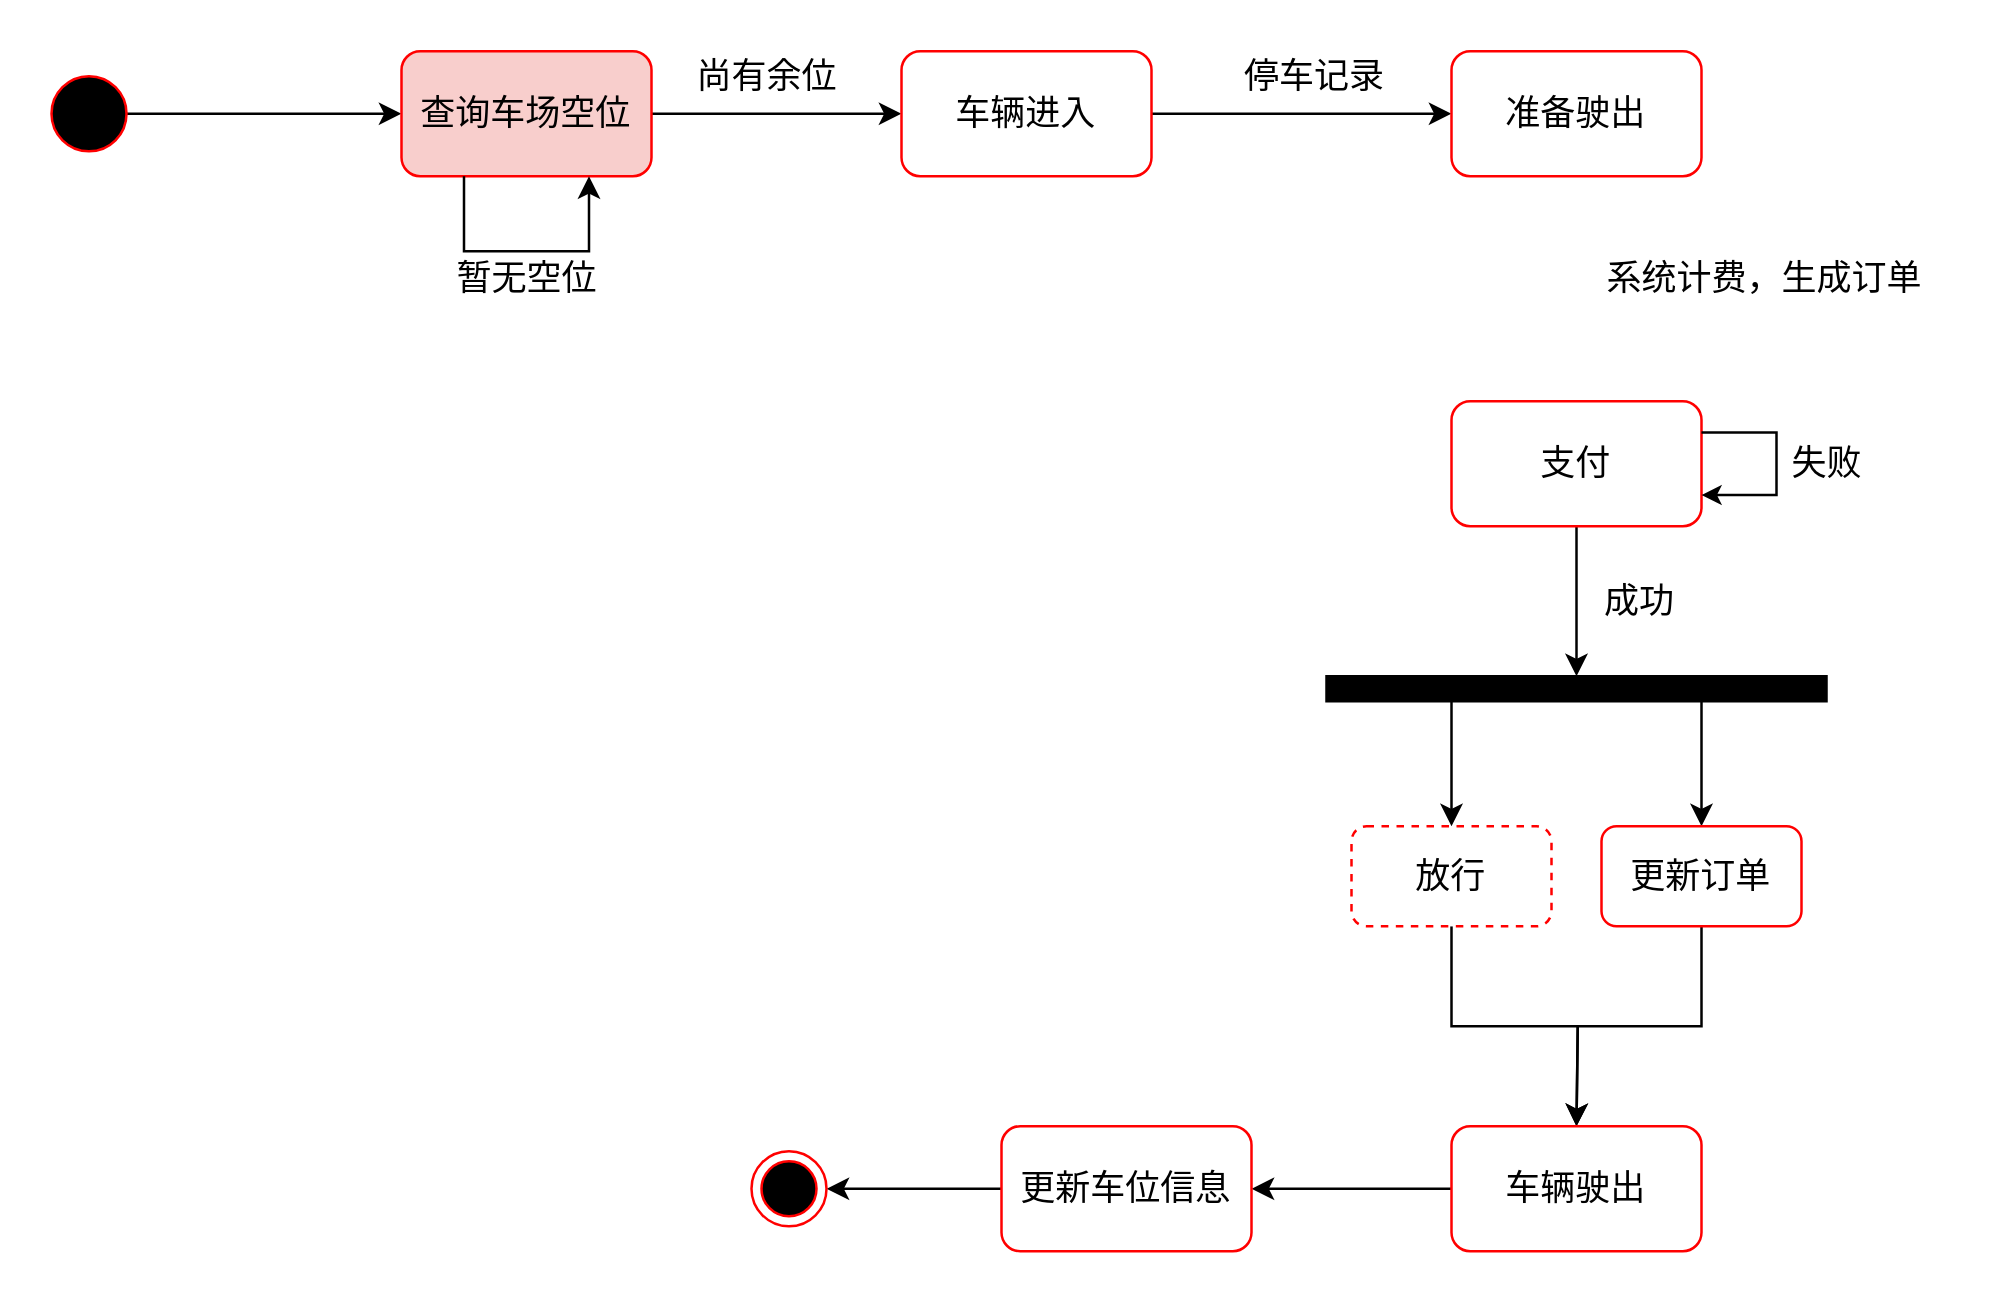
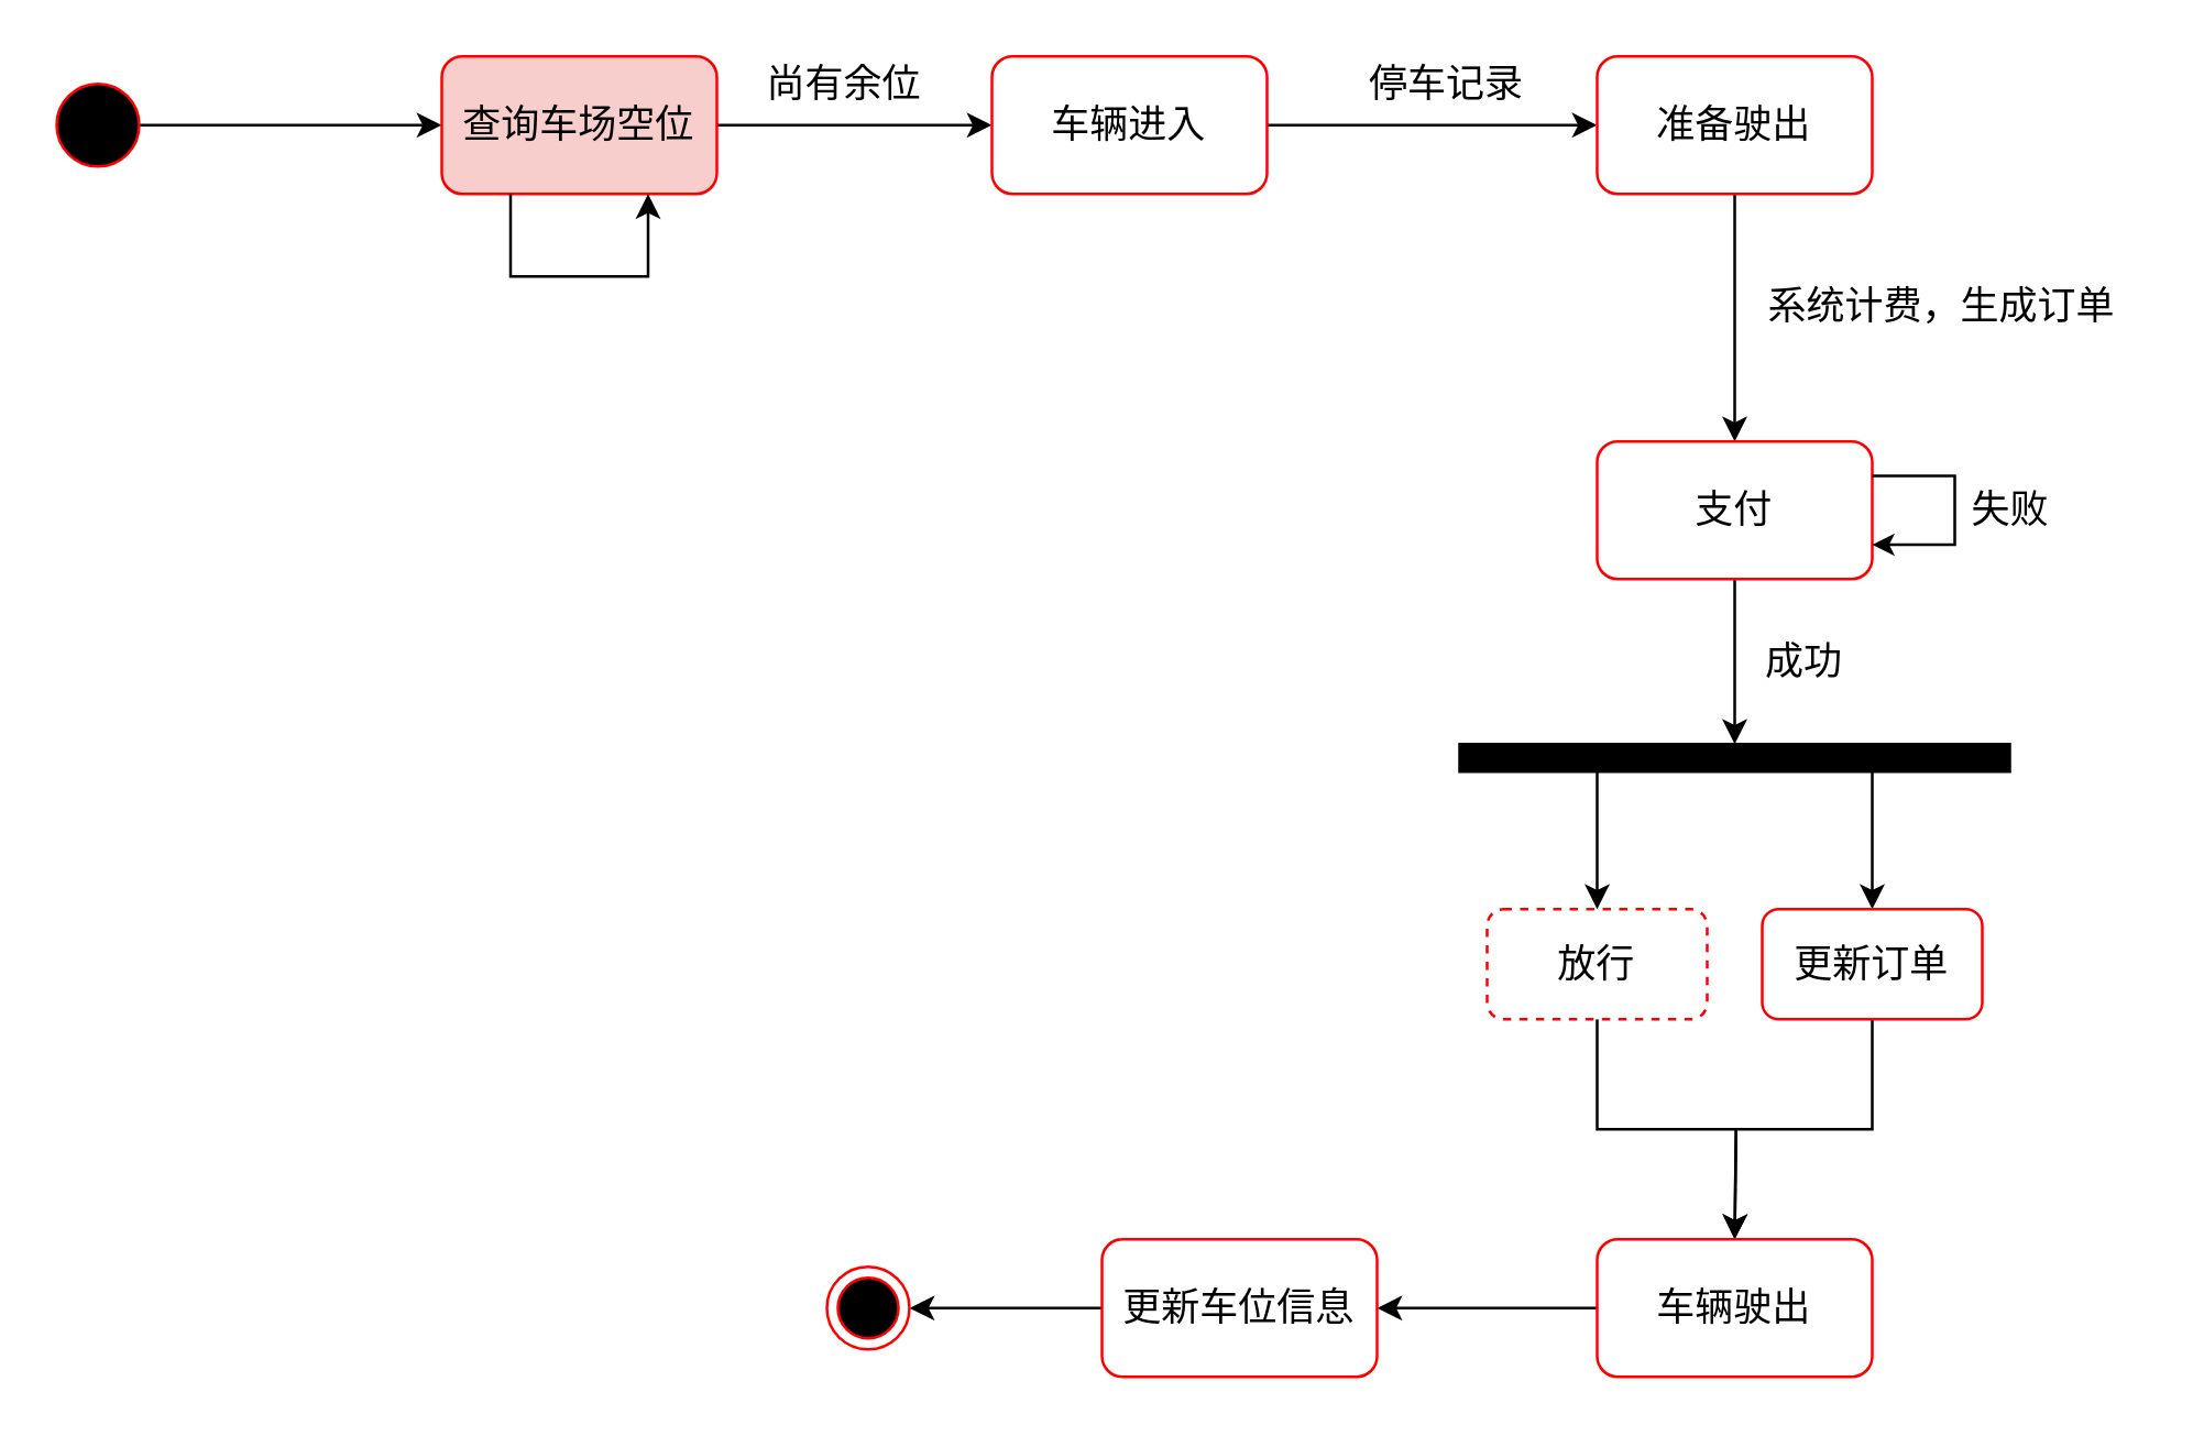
- <mxCell id="7" value="暂无空位" style="text;html=1;align=center;verticalAlign=middle;resizable=0;points=[];autosize=1;fontSize=14;" parent="1" vertex="1"><mxGeometry x="175" y="101" width="70" height="20" as="geometry" /></mxCell>
+ <mxCell id="11" style="edgeStyle=orthogonalEdgeStyle;rounded=0;orthogonalLoop=1;jettySize=auto;html=1;exitX=0.5;exitY=1;exitDx=0;exitDy=0;entryX=0.5;entryY=0;entryDx=0;entryDy=0;fontSize=14;" parent="1" source="12" target="14" edge="1"><mxGeometry relative="1" as="geometry" /></mxCell>
